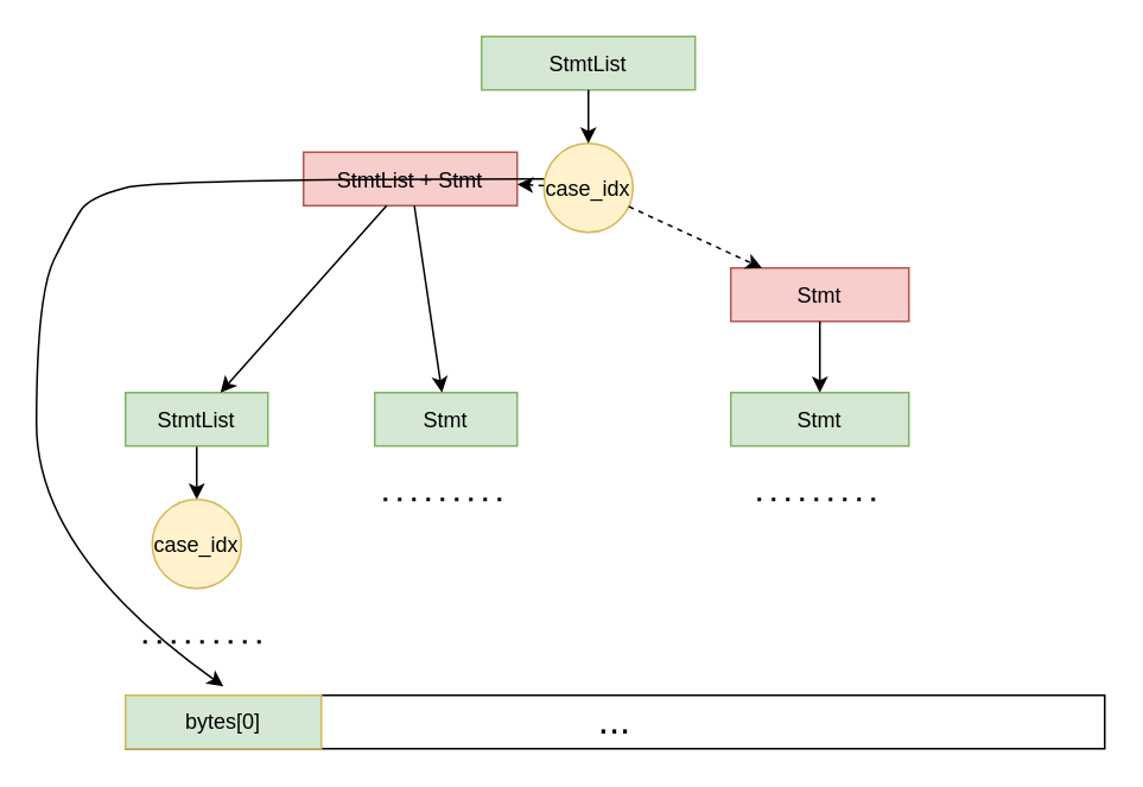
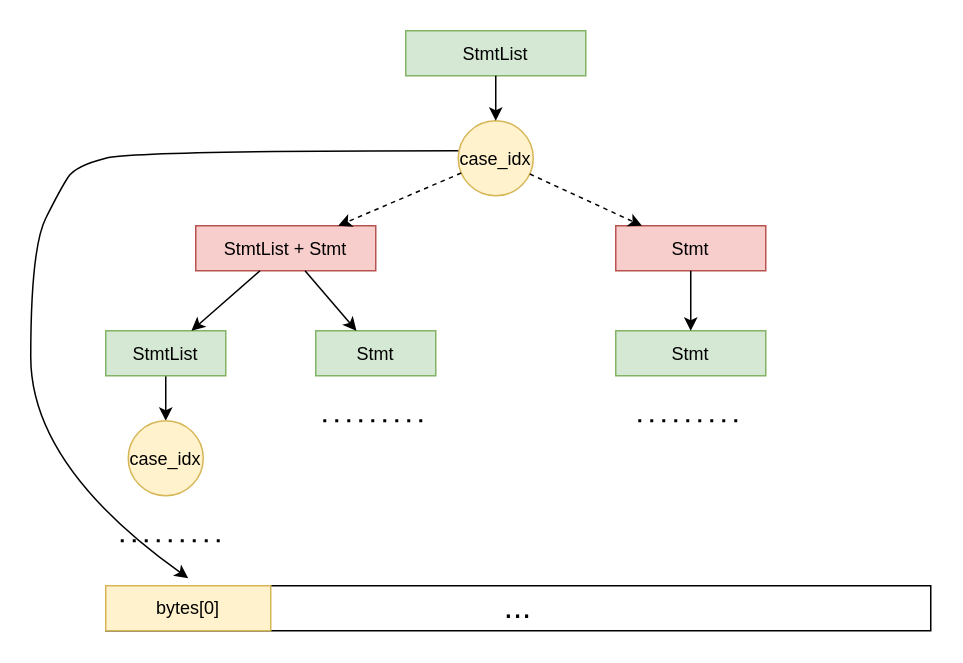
- <mxCell id="4" value="StmtList + Stmt" style="fillColor=#f8cecc;strokeColor=#b85450;" vertex="1" parent="1"><mxGeometry x="170" y="85" width="120" height="30" as="geometry" /></mxCell>
+ <mxCell id="4" value="StmtList + Stmt" style="fillColor=#f8cecc;strokeColor=#b85450;" vertex="1" parent="1"><mxGeometry x="130" y="150" width="120" height="30" as="geometry" /></mxCell>
- <mxCell id="21" value="bytes[0]" style="rounded=0;whiteSpace=wrap;html=1;fillColor=#d5e8d4;strokeColor=#d6b656;" vertex="1" parent="1"><mxGeometry x="70" y="390" width="110" height="30" as="geometry" /></mxCell>
+ <mxCell id="21" value="bytes[0]" style="rounded=0;whiteSpace=wrap;html=1;fillColor=#fff2cc;strokeColor=#d6b656;" vertex="1" parent="1"><mxGeometry x="70" y="390" width="110" height="30" as="geometry" /></mxCell>
